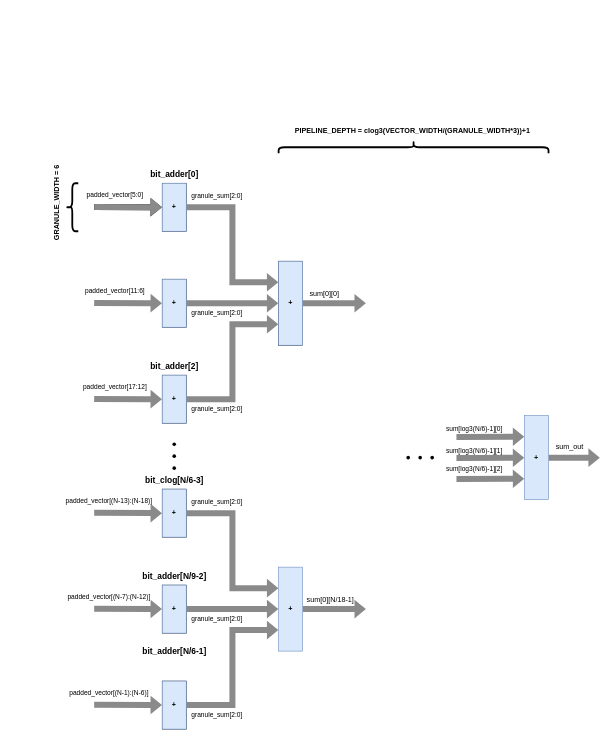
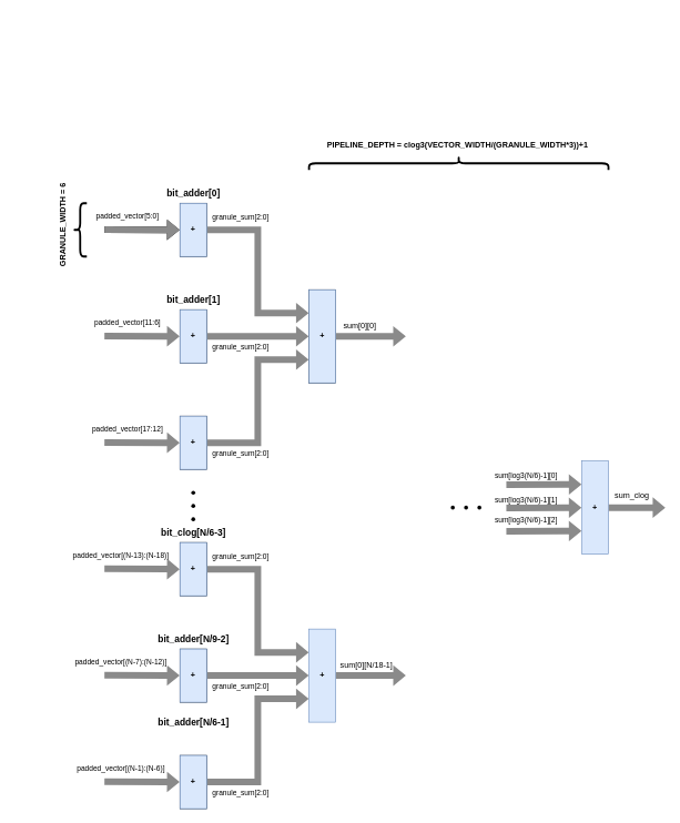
+ <mxCell id="67" value="&lt;b&gt;&lt;font style=&quot;font-size: 14px;&quot;&gt;bit_adder[1]&lt;/font&gt;&lt;/b&gt;" style="text;html=1;align=center;verticalAlign=middle;resizable=0;points=[];autosize=1;strokeColor=none;fillColor=none;" vertex="1" parent="1"><mxGeometry x="240" y="435" width="100" height="30" as="geometry" /></mxCell>
- <mxCell id="68" value="&lt;b&gt;&lt;font style=&quot;font-size: 14px;&quot;&gt;bit_adder[2]&lt;/font&gt;&lt;/b&gt;" style="text;html=1;align=center;verticalAlign=middle;resizable=0;points=[];autosize=1;strokeColor=none;fillColor=none;" vertex="1" parent="1"><mxGeometry x="240" y="595" width="100" height="30" as="geometry" /></mxCell>
- <mxCell id="38" value="sum_out" style="text;html=1;align=center;verticalAlign=middle;resizable=0;points=[];autosize=1;strokeColor=none;fillColor=none;" parent="1" vertex="1"><mxGeometry x="914" y="730" width="70" height="30" as="geometry" /></mxCell>
+ <mxCell id="38" value="sum_clog" style="text;html=1;align=center;verticalAlign=middle;resizable=0;points=[];autosize=1;strokeColor=none;fillColor=none;" parent="1" vertex="1"><mxGeometry x="914" y="730" width="70" height="30" as="geometry" /></mxCell>
